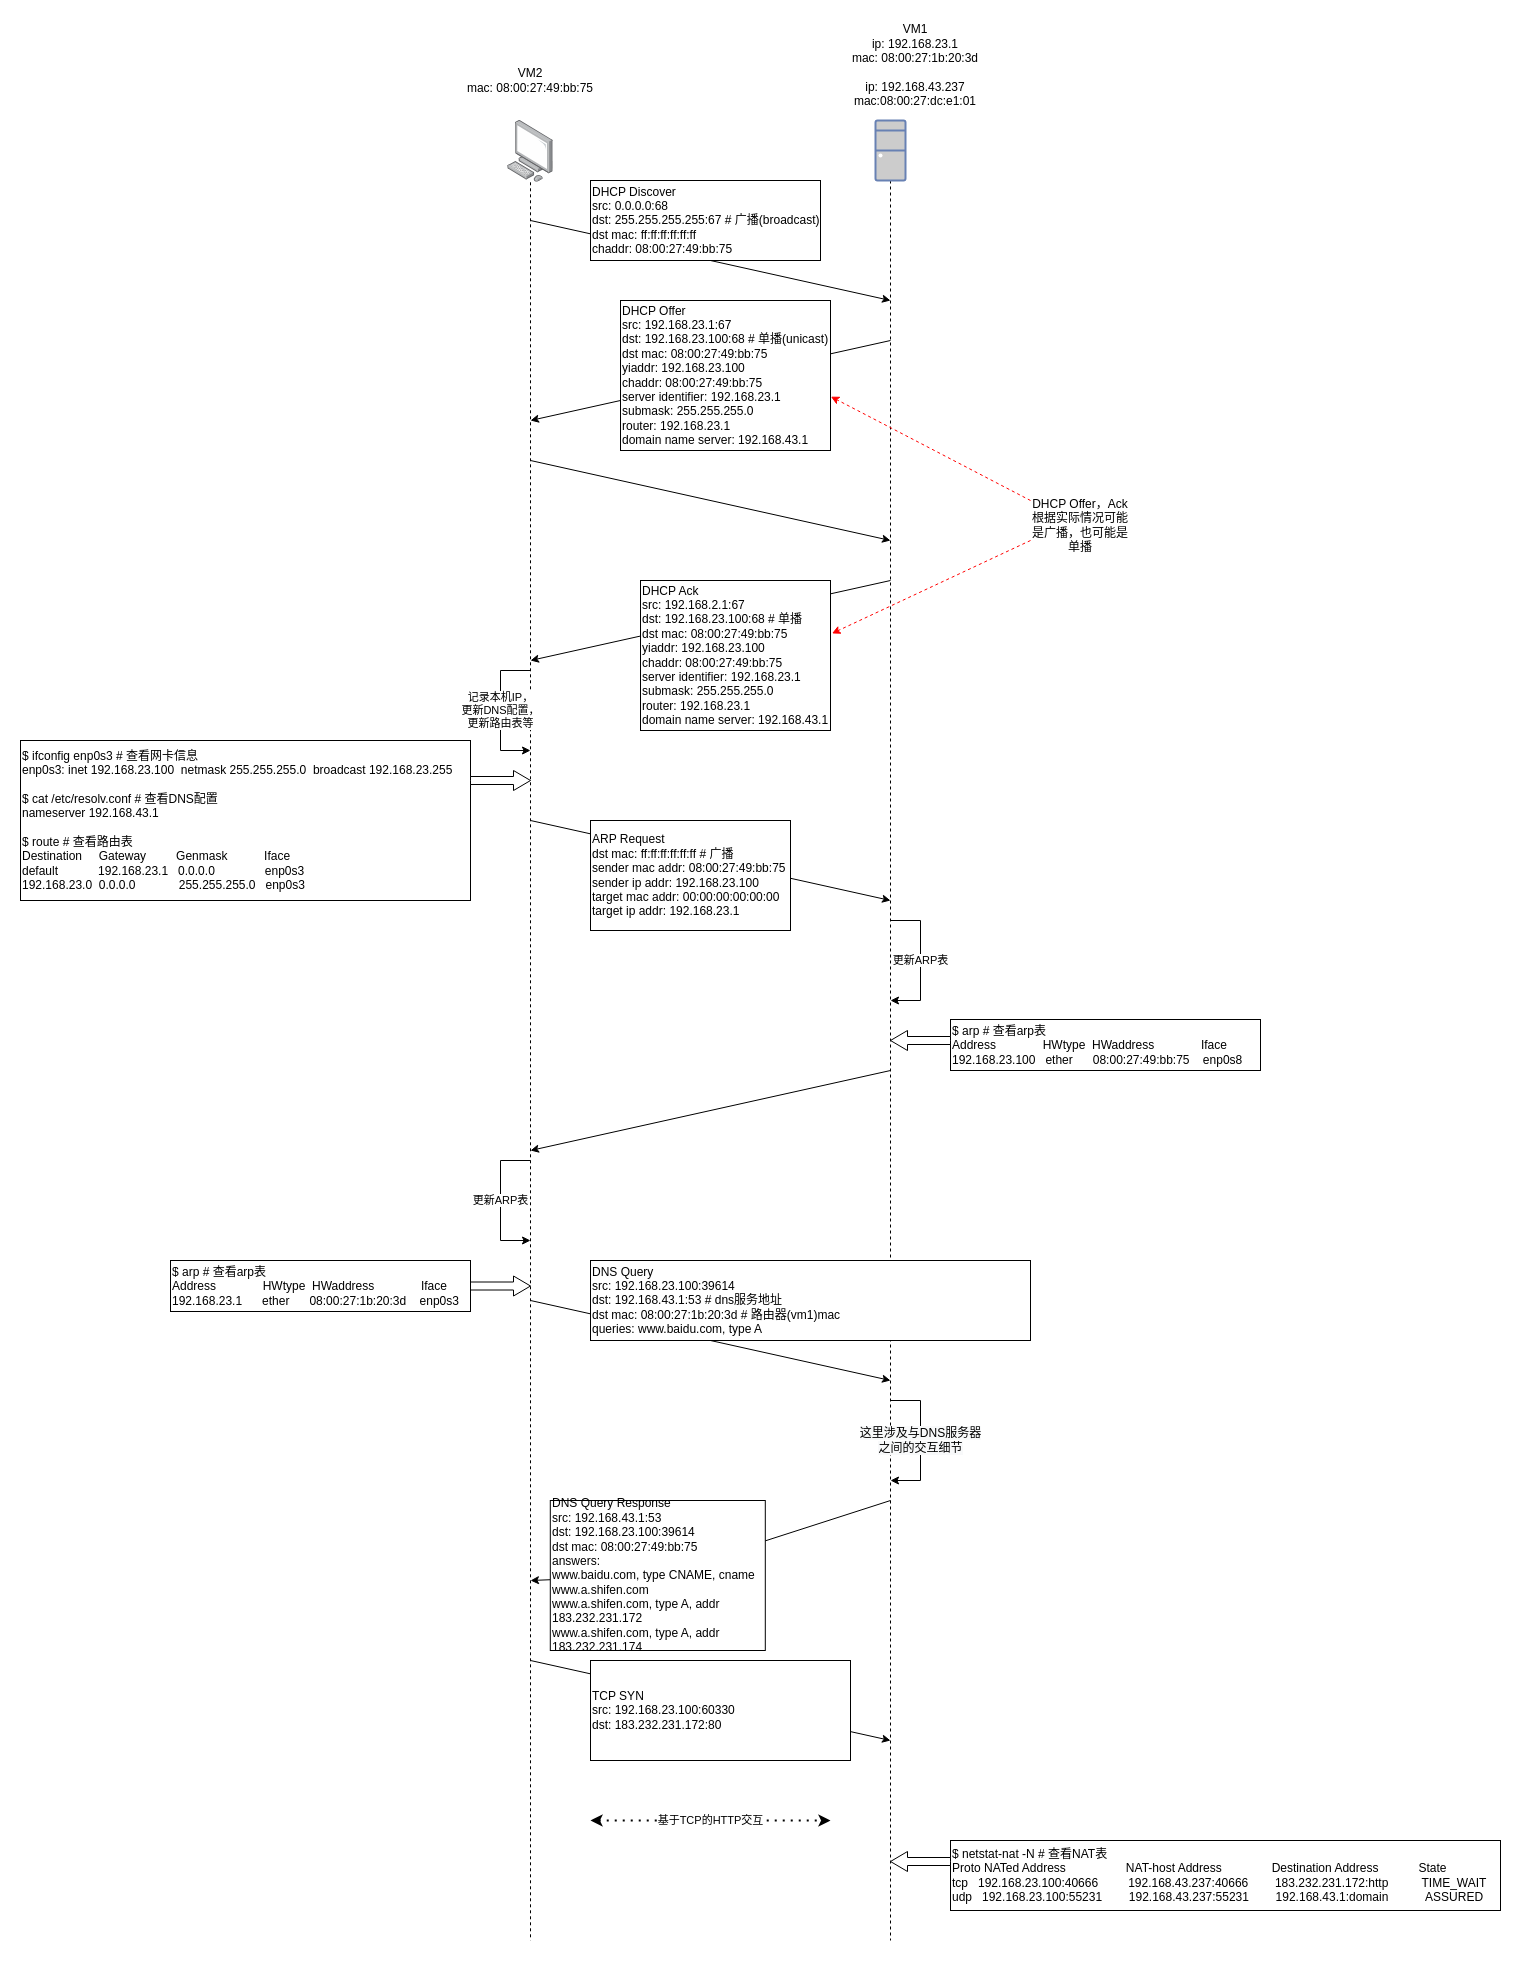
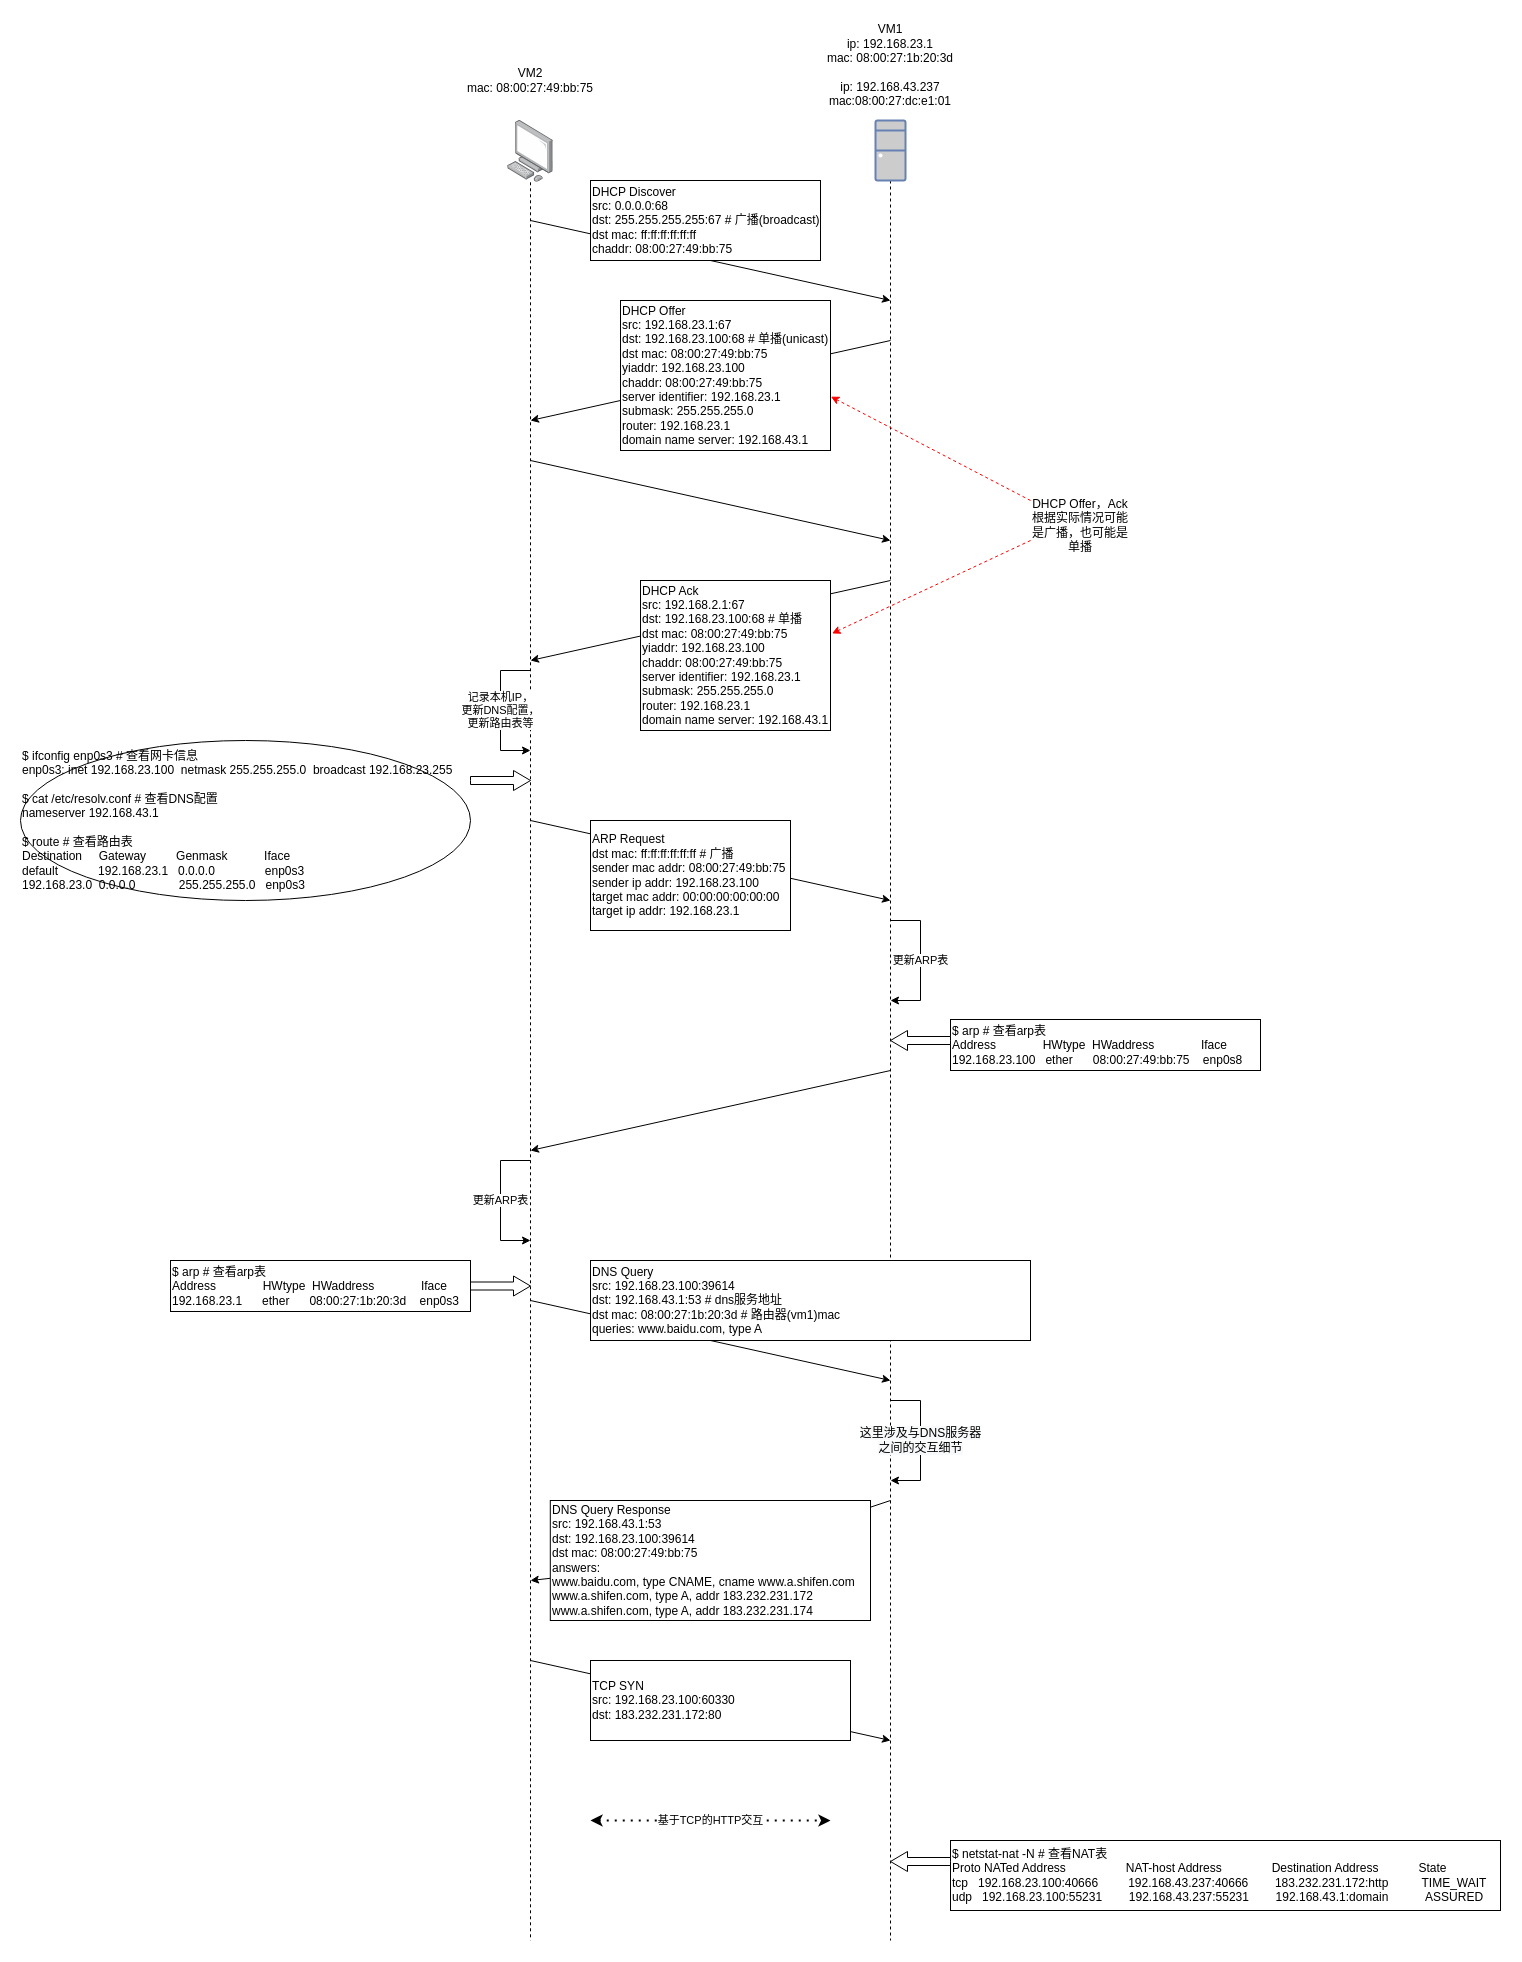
- <mxCell id="7" value="VM1&lt;br&gt;ip: 192.168.23.1&lt;br&gt;mac:&amp;nbsp;08:00:27:1b:20:3d&lt;br&gt;&lt;br&gt;ip: 192.168.43.237&lt;br&gt;mac:08:00:27:dc:e1:01" style="text;html=1;strokeColor=none;fillColor=none;align=center;verticalAlign=middle;whiteSpace=wrap;rounded=0;" parent="1" vertex="1"><mxGeometry x="855" y="20" width="120" height="90" as="geometry" /></mxCell>
+ <mxCell id="7" value="VM1&lt;br&gt;ip: 192.168.23.1&lt;br&gt;mac:&amp;nbsp;08:00:27:1b:20:3d&lt;br&gt;&lt;br&gt;ip: 192.168.43.237&lt;br&gt;mac:08:00:27:dc:e1:01" style="text;html=1;strokeColor=none;fillColor=none;align=center;verticalAlign=middle;whiteSpace=wrap;rounded=0;" parent="1" vertex="1"><mxGeometry x="830" y="20" width="120" height="90" as="geometry" /></mxCell>
- <mxCell id="15" value="&lt;span&gt;$ ifconfig enp0s3 # 查看网卡信息&lt;/span&gt;&lt;br&gt;&lt;div&gt;enp0s3: inet 192.168.23.100&amp;nbsp; netmask 255.255.255.0&amp;nbsp; broadcast 192.168.23.255&lt;/div&gt;&lt;br&gt;$&amp;nbsp;&lt;span&gt;cat /etc/resolv.conf # 查看DNS配置&lt;/span&gt;&lt;div&gt;nameserver 192.168.43.1&lt;/div&gt;&lt;br&gt;$ route # 查看路由表&lt;br&gt;&lt;div&gt;Destination&amp;nbsp; &amp;nbsp; &amp;nbsp;Gateway&amp;nbsp; &amp;nbsp; &amp;nbsp; &amp;nbsp; &amp;nbsp;Genmask&amp;nbsp; &amp;nbsp; &amp;nbsp; &amp;nbsp; &amp;nbsp; &amp;nbsp;Iface&lt;/div&gt;&lt;div&gt;default&amp;nbsp; &amp;nbsp; &amp;nbsp; &amp;nbsp; &amp;nbsp; &amp;nbsp; 192.168.23.1&amp;nbsp; &amp;nbsp;0.0.0.0&amp;nbsp; &amp;nbsp; &amp;nbsp; &amp;nbsp; &amp;nbsp; &amp;nbsp; &amp;nbsp; &amp;nbsp;enp0s3&lt;/div&gt;&lt;div&gt;192.168.23.0&amp;nbsp; 0.0.0.0&amp;nbsp; &amp;nbsp; &amp;nbsp; &amp;nbsp; &amp;nbsp; &amp;nbsp; &amp;nbsp;255.255.255.0&amp;nbsp; &amp;nbsp;enp0s3&lt;/div&gt;" style="rounded=0;whiteSpace=wrap;html=1;align=left;" parent="1" vertex="1"><mxGeometry x="20" y="740" width="450" height="160" as="geometry" /></mxCell>
+ <mxCell id="15" value="&lt;span&gt;$ ifconfig enp0s3 # 查看网卡信息&lt;/span&gt;&lt;br&gt;&lt;div&gt;enp0s3: inet 192.168.23.100&amp;nbsp; netmask 255.255.255.0&amp;nbsp; broadcast 192.168.23.255&lt;/div&gt;&lt;br&gt;$&amp;nbsp;&lt;span&gt;cat /etc/resolv.conf # 查看DNS配置&lt;/span&gt;&lt;div&gt;nameserver 192.168.43.1&lt;/div&gt;&lt;br&gt;$ route # 查看路由表&lt;br&gt;&lt;div&gt;Destination&amp;nbsp; &amp;nbsp; &amp;nbsp;Gateway&amp;nbsp; &amp;nbsp; &amp;nbsp; &amp;nbsp; &amp;nbsp;Genmask&amp;nbsp; &amp;nbsp; &amp;nbsp; &amp;nbsp; &amp;nbsp; &amp;nbsp;Iface&lt;/div&gt;&lt;div&gt;default&amp;nbsp; &amp;nbsp; &amp;nbsp; &amp;nbsp; &amp;nbsp; &amp;nbsp; 192.168.23.1&amp;nbsp; &amp;nbsp;0.0.0.0&amp;nbsp; &amp;nbsp; &amp;nbsp; &amp;nbsp; &amp;nbsp; &amp;nbsp; &amp;nbsp; &amp;nbsp;enp0s3&lt;/div&gt;&lt;div&gt;192.168.23.0&amp;nbsp; 0.0.0.0&amp;nbsp; &amp;nbsp; &amp;nbsp; &amp;nbsp; &amp;nbsp; &amp;nbsp; &amp;nbsp;255.255.255.0&amp;nbsp; &amp;nbsp;enp0s3&lt;/div&gt;" style="ellipse;whiteSpace=wrap;html=1;align=left;" parent="1" vertex="1"><mxGeometry x="20" y="740" width="450" height="160" as="geometry" /></mxCell>
- <mxCell id="34" value="&lt;span style=&quot;text-align: center&quot;&gt;DNS Query Response&lt;br&gt;src: 192.168.43.1:53&lt;br&gt;dst: 192.168.23.100:39614&lt;br&gt;dst mac:&amp;nbsp;&lt;/span&gt;&lt;span style=&quot;text-align: center&quot;&gt;08:00:27:49:bb:75&lt;/span&gt;&lt;span style=&quot;text-align: center&quot;&gt;&lt;br&gt;&lt;/span&gt;&lt;span style=&quot;text-align: center&quot;&gt;answers: &lt;br&gt;www.baidu.com, type CNAME, cname www.a.shifen.com&lt;br&gt;www.a.shifen.com, type A, addr 183.232.231.172&lt;br&gt;www.a.shifen.com, type A, addr 183.232.231.174&amp;nbsp;&lt;br&gt;&lt;/span&gt;" style="rounded=0;whiteSpace=wrap;html=1;align=left;" parent="1" vertex="1"><mxGeometry x="549.8" y="1500" width="215" height="150" as="geometry" /></mxCell>
+ <mxCell id="34" value="&lt;span style=&quot;text-align: center&quot;&gt;DNS Query Response&lt;br&gt;src: 192.168.43.1:53&lt;br&gt;dst: 192.168.23.100:39614&lt;br&gt;dst mac:&amp;nbsp;&lt;/span&gt;&lt;span style=&quot;text-align: center&quot;&gt;08:00:27:49:bb:75&lt;/span&gt;&lt;span style=&quot;text-align: center&quot;&gt;&lt;br&gt;&lt;/span&gt;&lt;span style=&quot;text-align: center&quot;&gt;answers: &lt;br&gt;www.baidu.com, type CNAME, cname www.a.shifen.com&lt;br&gt;www.a.shifen.com, type A, addr 183.232.231.172&lt;br&gt;www.a.shifen.com, type A, addr 183.232.231.174&amp;nbsp;&lt;br&gt;&lt;/span&gt;" style="rounded=0;whiteSpace=wrap;html=1;align=left;" parent="1" vertex="1"><mxGeometry x="549.8" y="1500" width="320.2" height="120" as="geometry" /></mxCell>
- <mxCell id="37" value="&lt;span style=&quot;text-align: center&quot;&gt;TCP SYN&lt;br&gt;src: 192.168.23.100:60330&lt;br&gt;dst: 183.232.231.172:80&lt;/span&gt;&lt;span style=&quot;text-align: center&quot;&gt;&lt;br&gt;&lt;/span&gt;" style="rounded=0;whiteSpace=wrap;html=1;align=left;" parent="1" vertex="1"><mxGeometry x="590" y="1660" width="260" height="100" as="geometry" /></mxCell>
+ <mxCell id="37" value="&lt;span style=&quot;text-align: center&quot;&gt;TCP SYN&lt;br&gt;src: 192.168.23.100:60330&lt;br&gt;dst: 183.232.231.172:80&lt;/span&gt;&lt;span style=&quot;text-align: center&quot;&gt;&lt;br&gt;&lt;/span&gt;" style="rounded=0;whiteSpace=wrap;html=1;align=left;" parent="1" vertex="1"><mxGeometry x="590" y="1660" width="260" height="80" as="geometry" /></mxCell>
